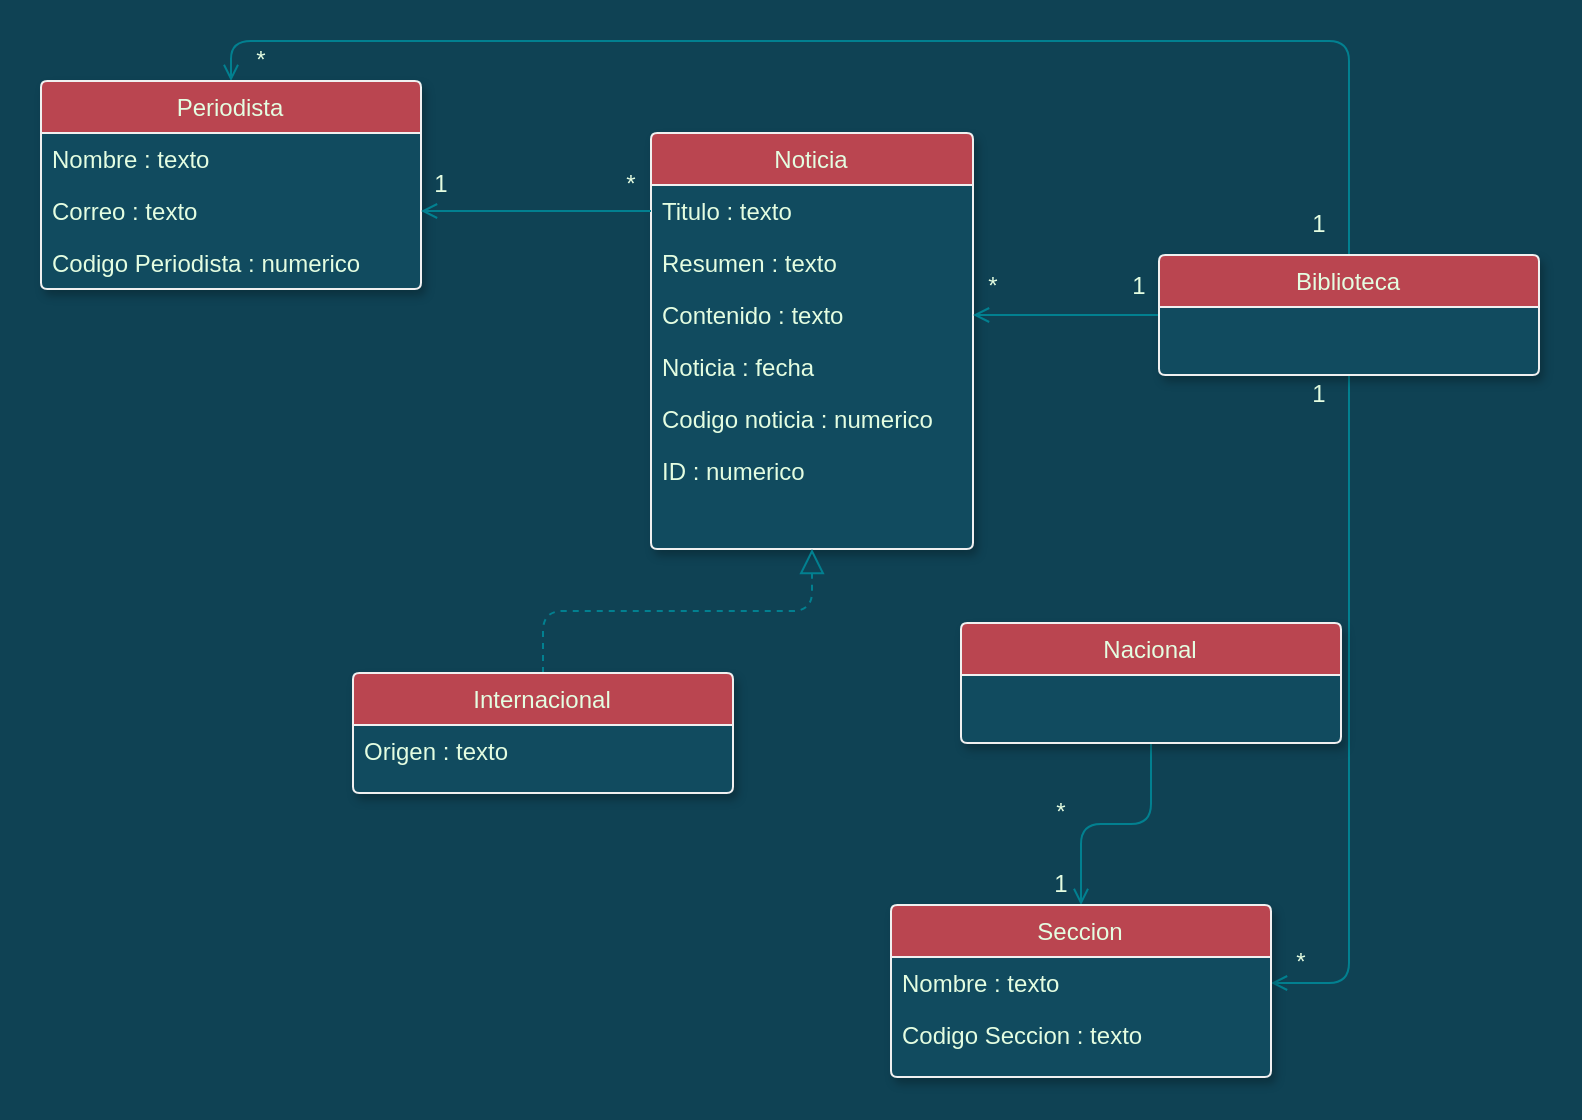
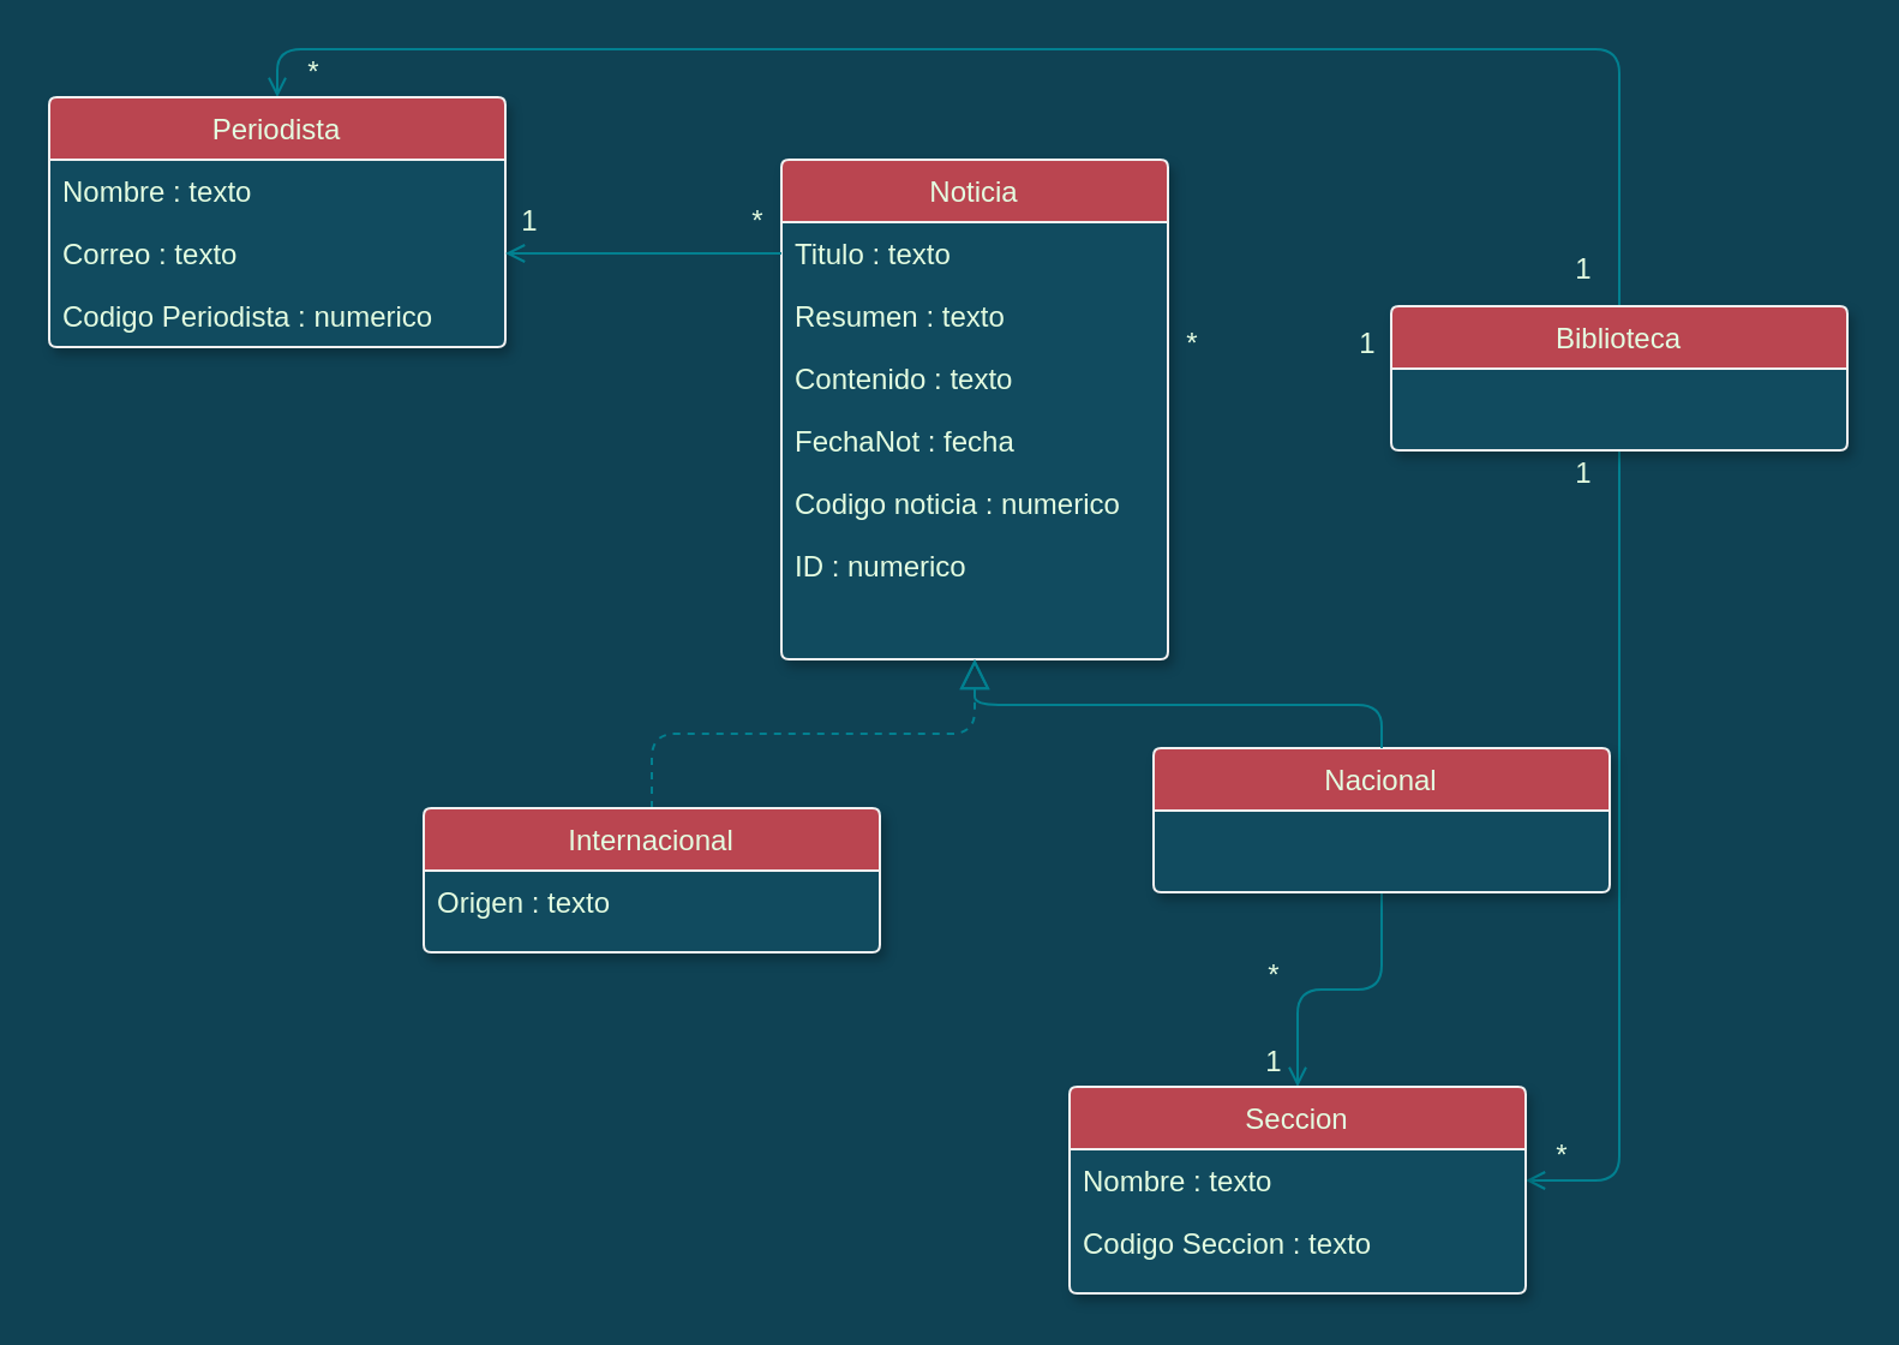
- <mxCell id="35" style="edgeStyle=orthogonalEdgeStyle;rounded=1;sketch=0;orthogonalLoop=1;jettySize=auto;html=1;entryX=1;entryY=0.5;entryDx=0;entryDy=0;shadow=0;fontColor=#E4FDE1;strokeColor=#028090;fillColor=#F45B69;endArrow=open;endFill=0;exitX=0;exitY=0.5;exitDx=0;exitDy=0;" parent="1" source="36" target="5" edge="1"><mxGeometry relative="1" as="geometry"><mxPoint x="600" y="183" as="sourcePoint" /><mxPoint x="540" y="114" as="targetPoint" /></mxGeometry></mxCell>
- <mxCell id="6" value="Noticia : fecha" style="text;align=left;verticalAlign=top;spacingLeft=4;spacingRight=4;overflow=hidden;rotatable=0;points=[[0,0.5],[1,0.5]];portConstraint=eastwest;fontStyle=0;fontColor=#E4FDE1;" parent="2" vertex="1"><mxGeometry y="104" width="161" height="26" as="geometry" /></mxCell>
+ <mxCell id="6" value="FechaNot : fecha" style="text;align=left;verticalAlign=top;spacingLeft=4;spacingRight=4;overflow=hidden;rotatable=0;points=[[0,0.5],[1,0.5]];portConstraint=eastwest;fontStyle=0;fontColor=#E4FDE1;" parent="2" vertex="1"><mxGeometry y="104" width="161" height="26" as="geometry" /></mxCell>
+ <mxCell id="17" value="" style="endArrow=block;endSize=10;endFill=0;shadow=0;strokeWidth=1;edgeStyle=elbowEdgeStyle;elbow=vertical;entryX=0.5;entryY=1;entryDx=0;entryDy=0;strokeColor=#028090;fontColor=#E4FDE1;labelBackgroundColor=#114B5F;labelBorderColor=none;sketch=0;rounded=1;exitX=0.5;exitY=0;exitDx=0;exitDy=0;" parent="1" source="16" target="2" edge="1"><mxGeometry width="160" relative="1" as="geometry"><mxPoint x="559" y="322" as="sourcePoint" /><mxPoint x="-424" y="-86" as="targetPoint" /></mxGeometry></mxCell>
